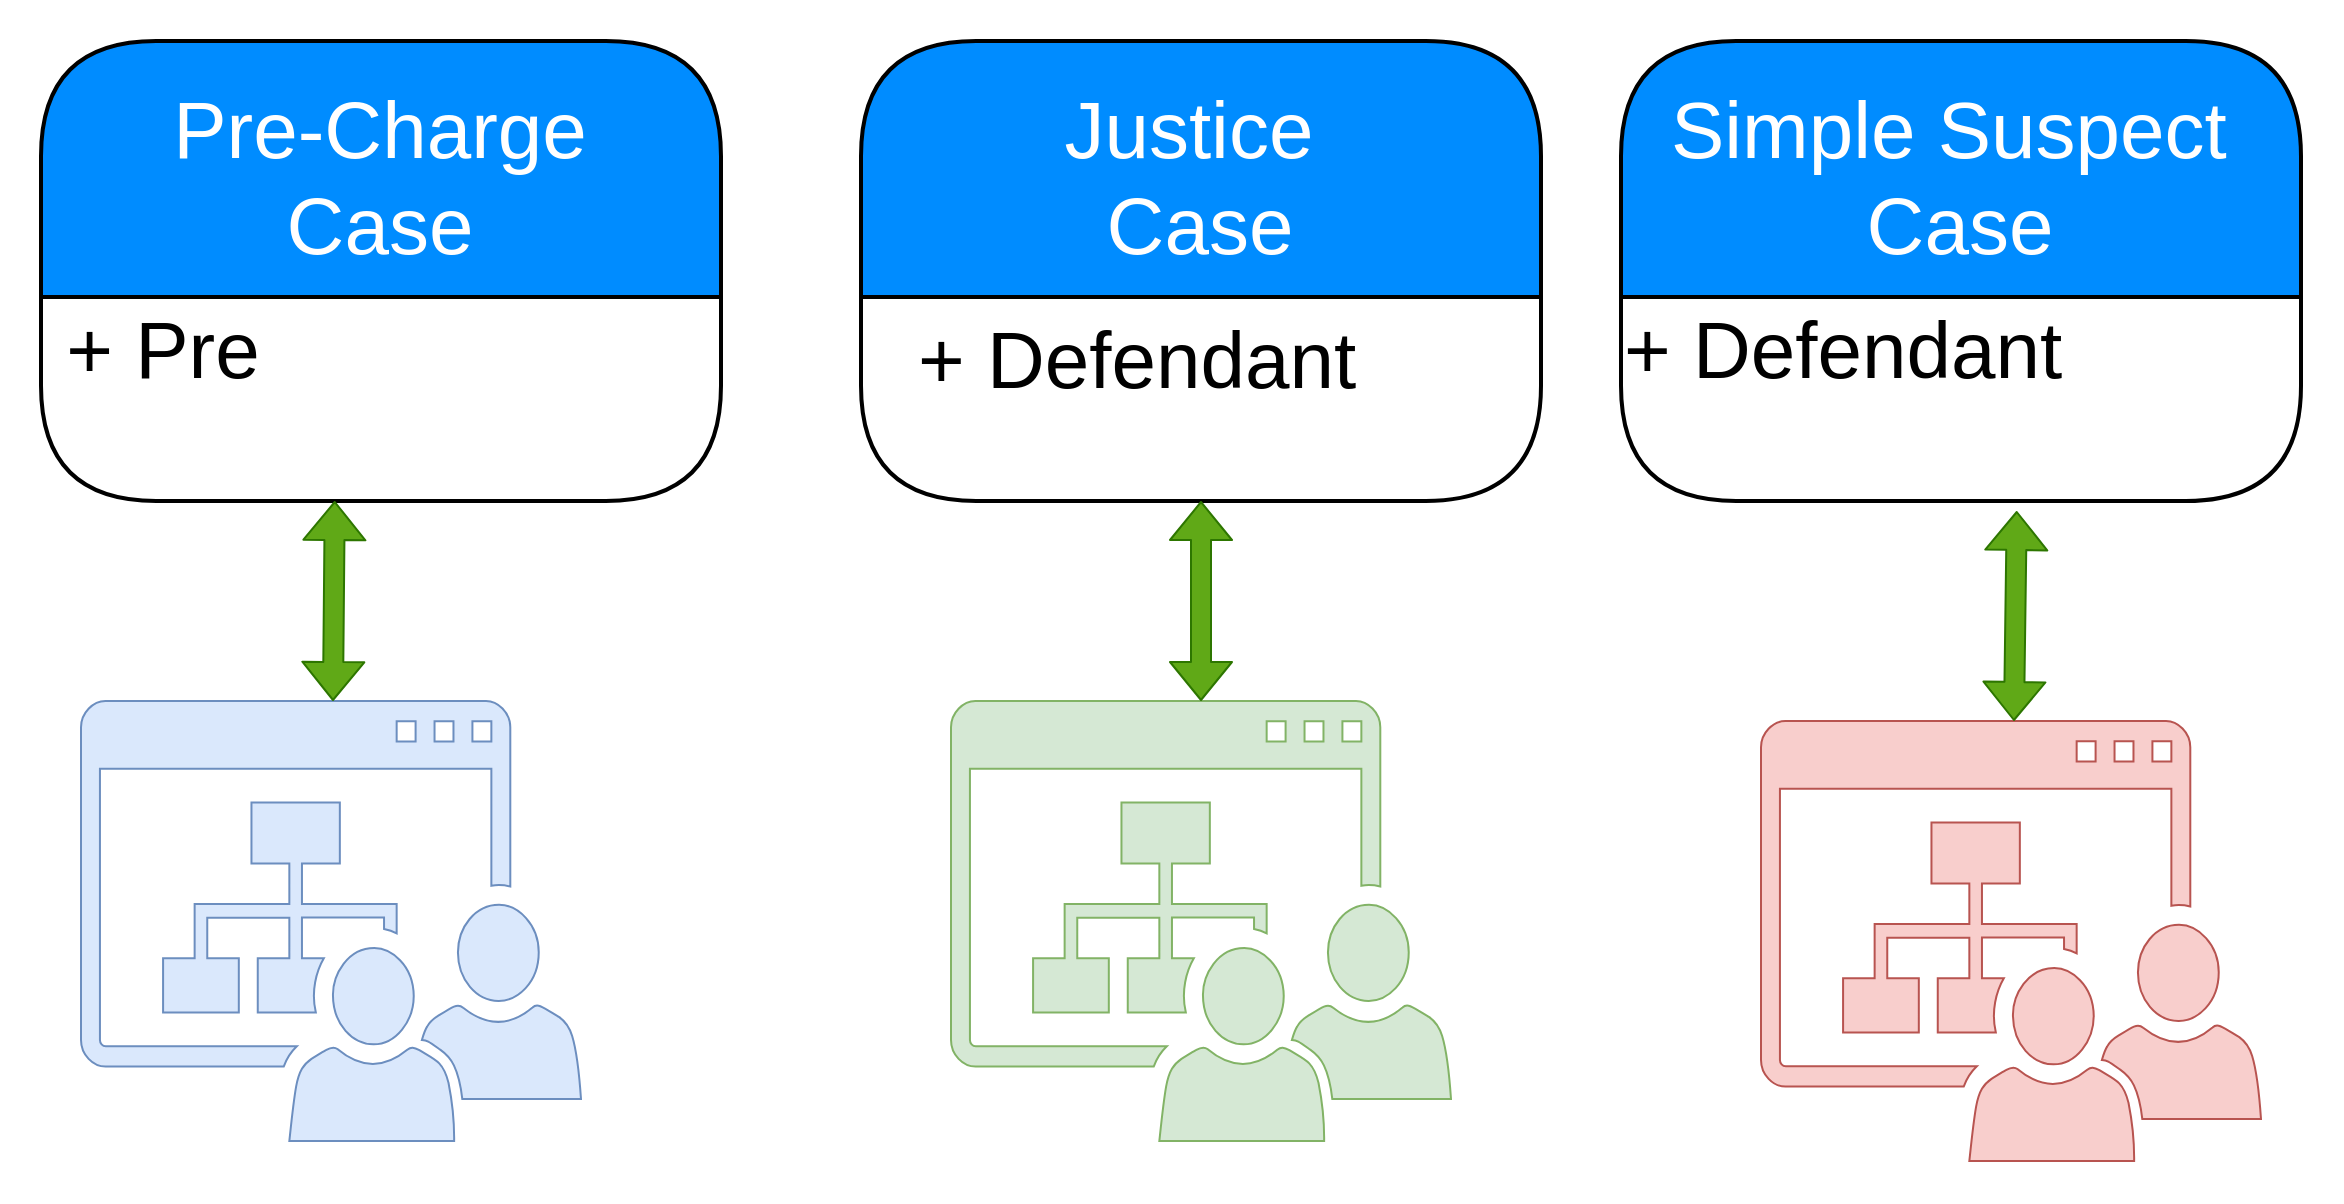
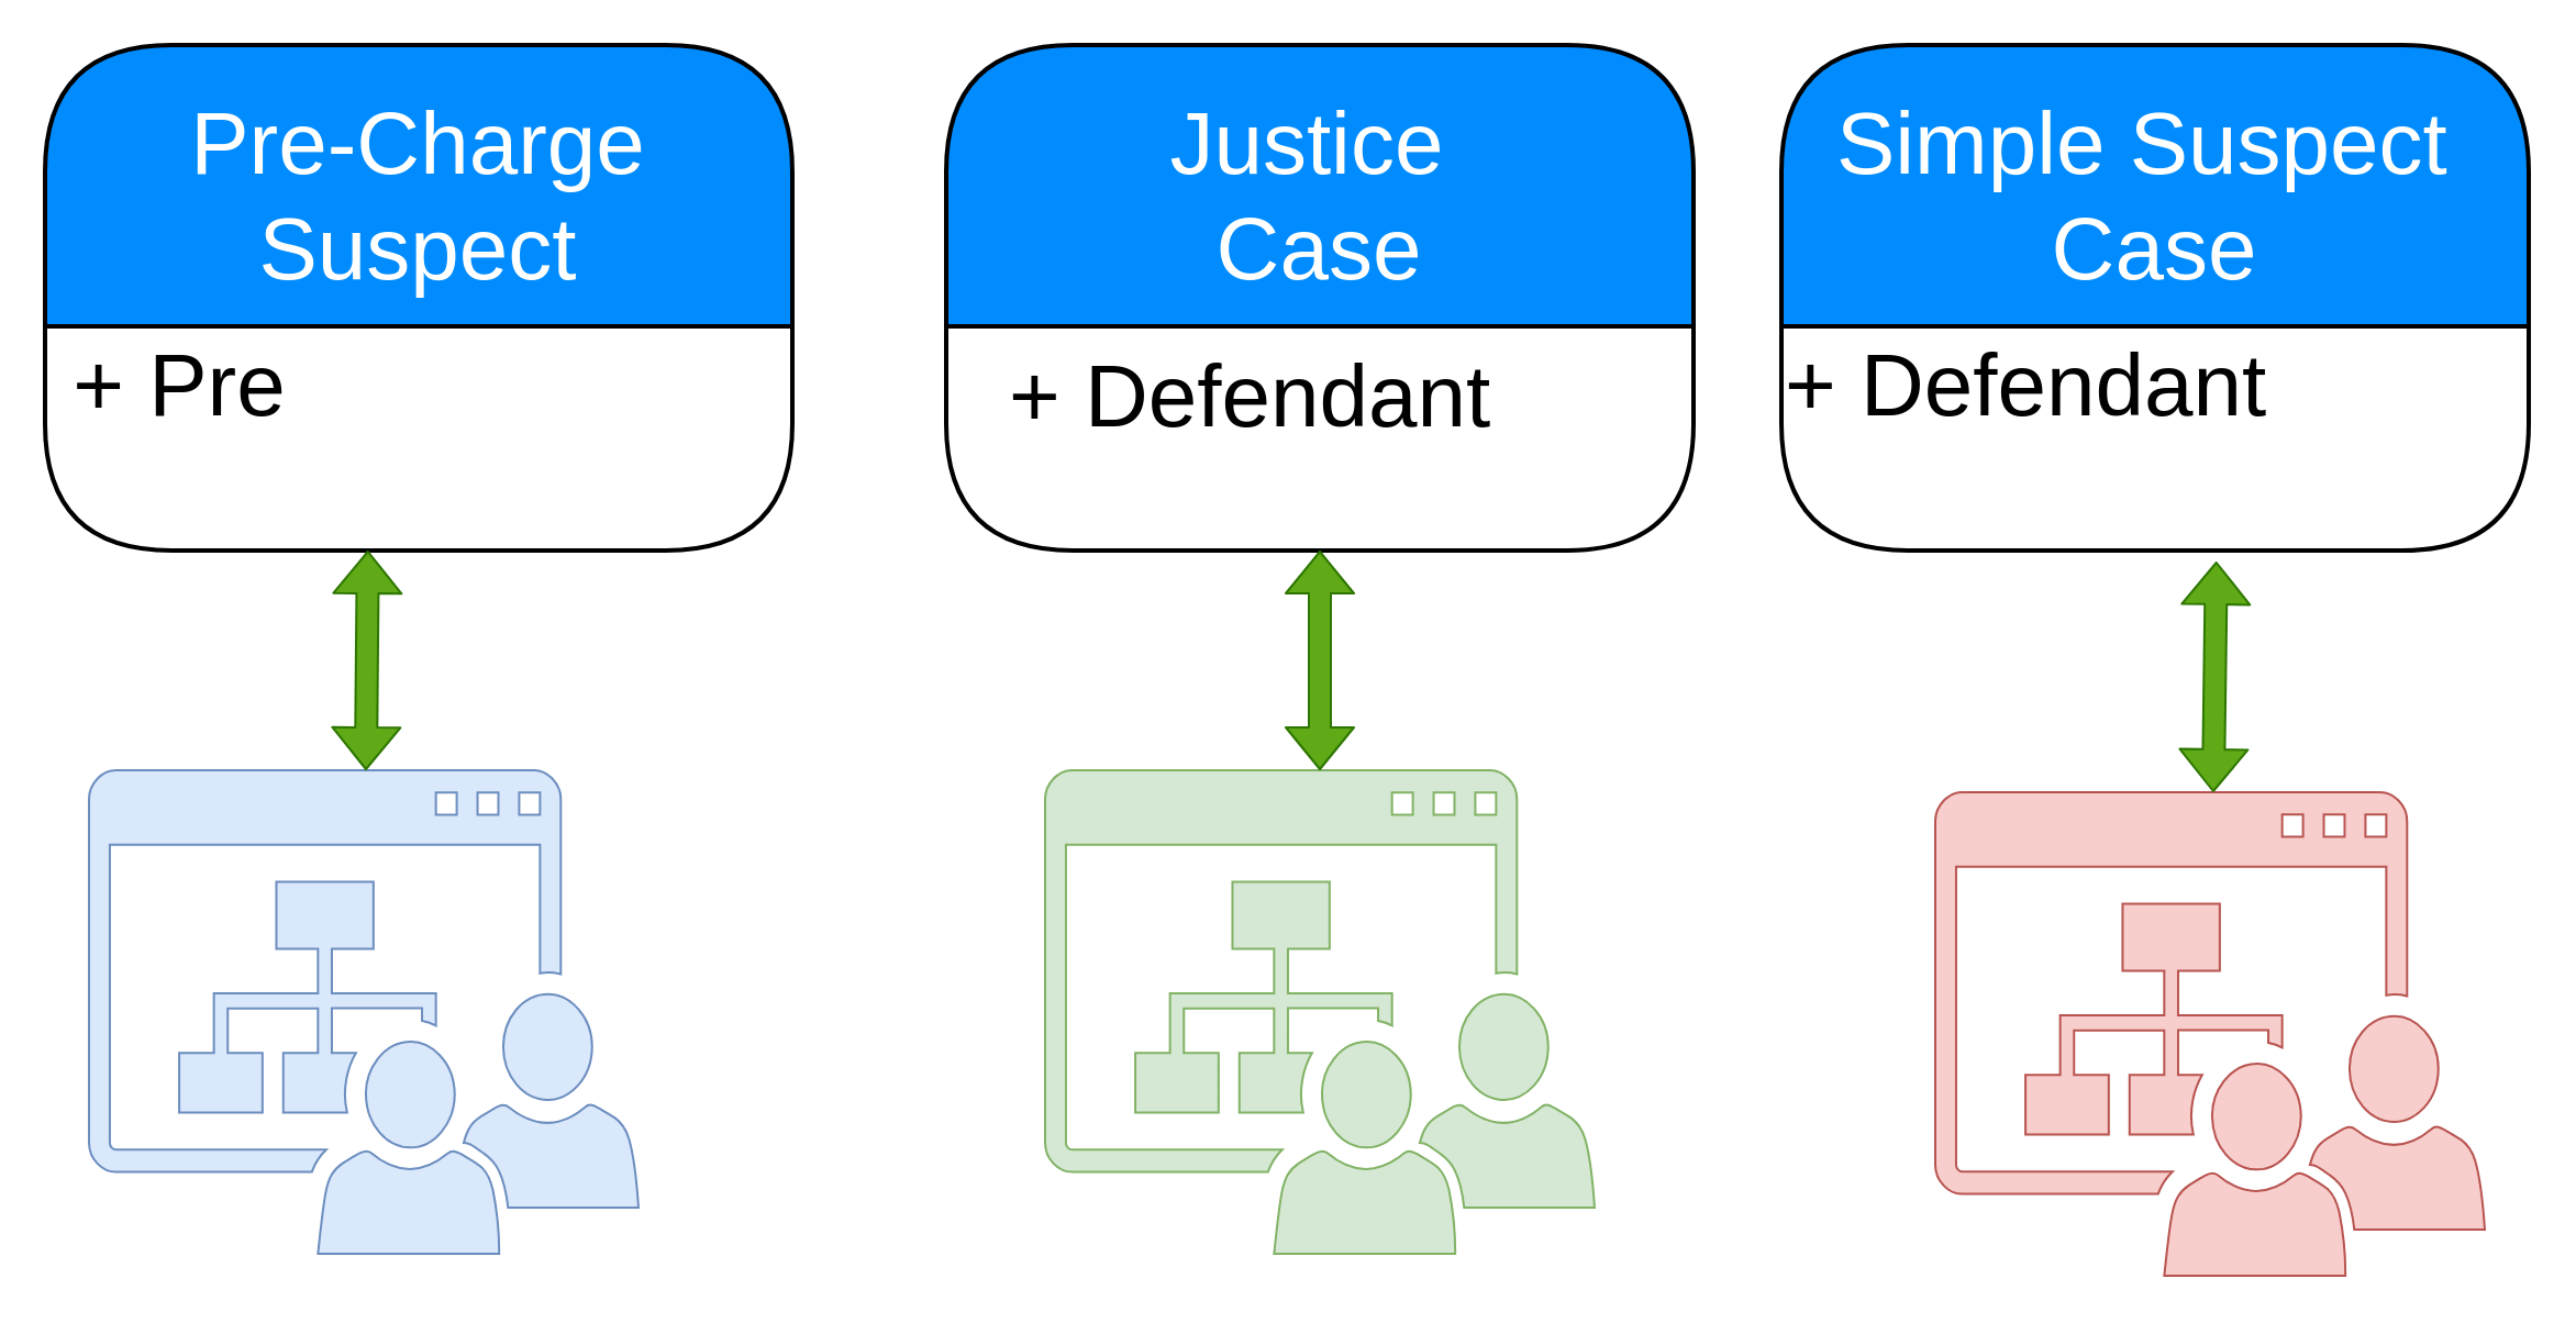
- <mxCell id="2" value="Pre-Charge &#10;Case" style="swimlane;childLayout=stackLayout;horizontal=1;startSize=128;horizontalStack=0;fillColor=#008cff;fontColor=#FFFFFF;rounded=1;fontSize=40;fontStyle=0;strokeWidth=2;resizeParent=0;resizeLast=1;shadow=0;dashed=0;align=center;" parent="1" vertex="1"><mxGeometry x="20" y="20" width="340" height="230" as="geometry"><mxRectangle x="320" y="140" width="70" height="30" as="alternateBounds" /></mxGeometry></mxCell>
+ <mxCell id="2" value="Pre-Charge &#10;Suspect" style="swimlane;childLayout=stackLayout;horizontal=1;startSize=128;horizontalStack=0;fillColor=#008cff;fontColor=#FFFFFF;rounded=1;fontSize=40;fontStyle=0;strokeWidth=2;resizeParent=0;resizeLast=1;shadow=0;dashed=0;align=center;" parent="1" vertex="1"><mxGeometry x="20" y="20" width="340" height="230" as="geometry"><mxRectangle x="320" y="140" width="70" height="30" as="alternateBounds" /></mxGeometry></mxCell>
